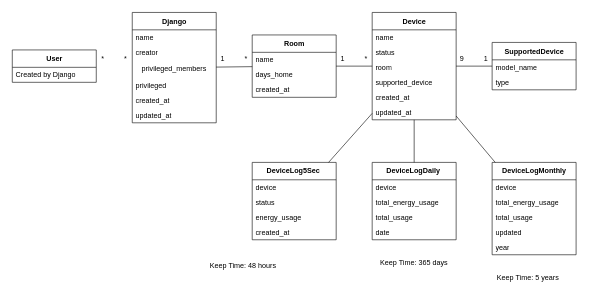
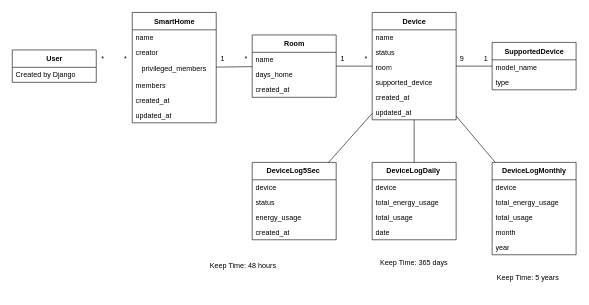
- <mxCell id="2" value="Django" style="swimlane;fontStyle=1;align=center;verticalAlign=middle;childLayout=stackLayout;horizontal=1;startSize=29;horizontalStack=0;resizeParent=1;resizeParentMax=0;resizeLast=0;collapsible=0;marginBottom=0;html=1;" parent="1" vertex="1"><mxGeometry x="220" y="20" width="140" height="184" as="geometry" /></mxCell>
+ <mxCell id="2" value="SmartHome" style="swimlane;fontStyle=1;align=center;verticalAlign=middle;childLayout=stackLayout;horizontal=1;startSize=29;horizontalStack=0;resizeParent=1;resizeParentMax=0;resizeLast=0;collapsible=0;marginBottom=0;html=1;" parent="1" vertex="1"><mxGeometry x="220" y="20" width="140" height="184" as="geometry" /></mxCell>
- <mxCell id="6" value="privileged" style="text;html=1;strokeColor=none;fillColor=none;align=left;verticalAlign=middle;spacingLeft=4;spacingRight=4;overflow=hidden;rotatable=0;points=[[0,0.5],[1,0.5]];portConstraint=eastwest;" parent="2" vertex="1"><mxGeometry y="109" width="140" height="25" as="geometry" /></mxCell>
+ <mxCell id="6" value="members" style="text;html=1;strokeColor=none;fillColor=none;align=left;verticalAlign=middle;spacingLeft=4;spacingRight=4;overflow=hidden;rotatable=0;points=[[0,0.5],[1,0.5]];portConstraint=eastwest;" parent="2" vertex="1"><mxGeometry y="109" width="140" height="25" as="geometry" /></mxCell>
- <mxCell id="42" value="updated" style="text;html=1;strokeColor=none;fillColor=none;align=left;verticalAlign=middle;spacingLeft=4;spacingRight=4;overflow=hidden;rotatable=0;points=[[0,0.5],[1,0.5]];portConstraint=eastwest;" vertex="1" parent="38"><mxGeometry y="104" width="140" height="25" as="geometry" /></mxCell>
+ <mxCell id="42" value="month" style="text;html=1;strokeColor=none;fillColor=none;align=left;verticalAlign=middle;spacingLeft=4;spacingRight=4;overflow=hidden;rotatable=0;points=[[0,0.5],[1,0.5]];portConstraint=eastwest;" vertex="1" parent="38"><mxGeometry y="104" width="140" height="25" as="geometry" /></mxCell>
